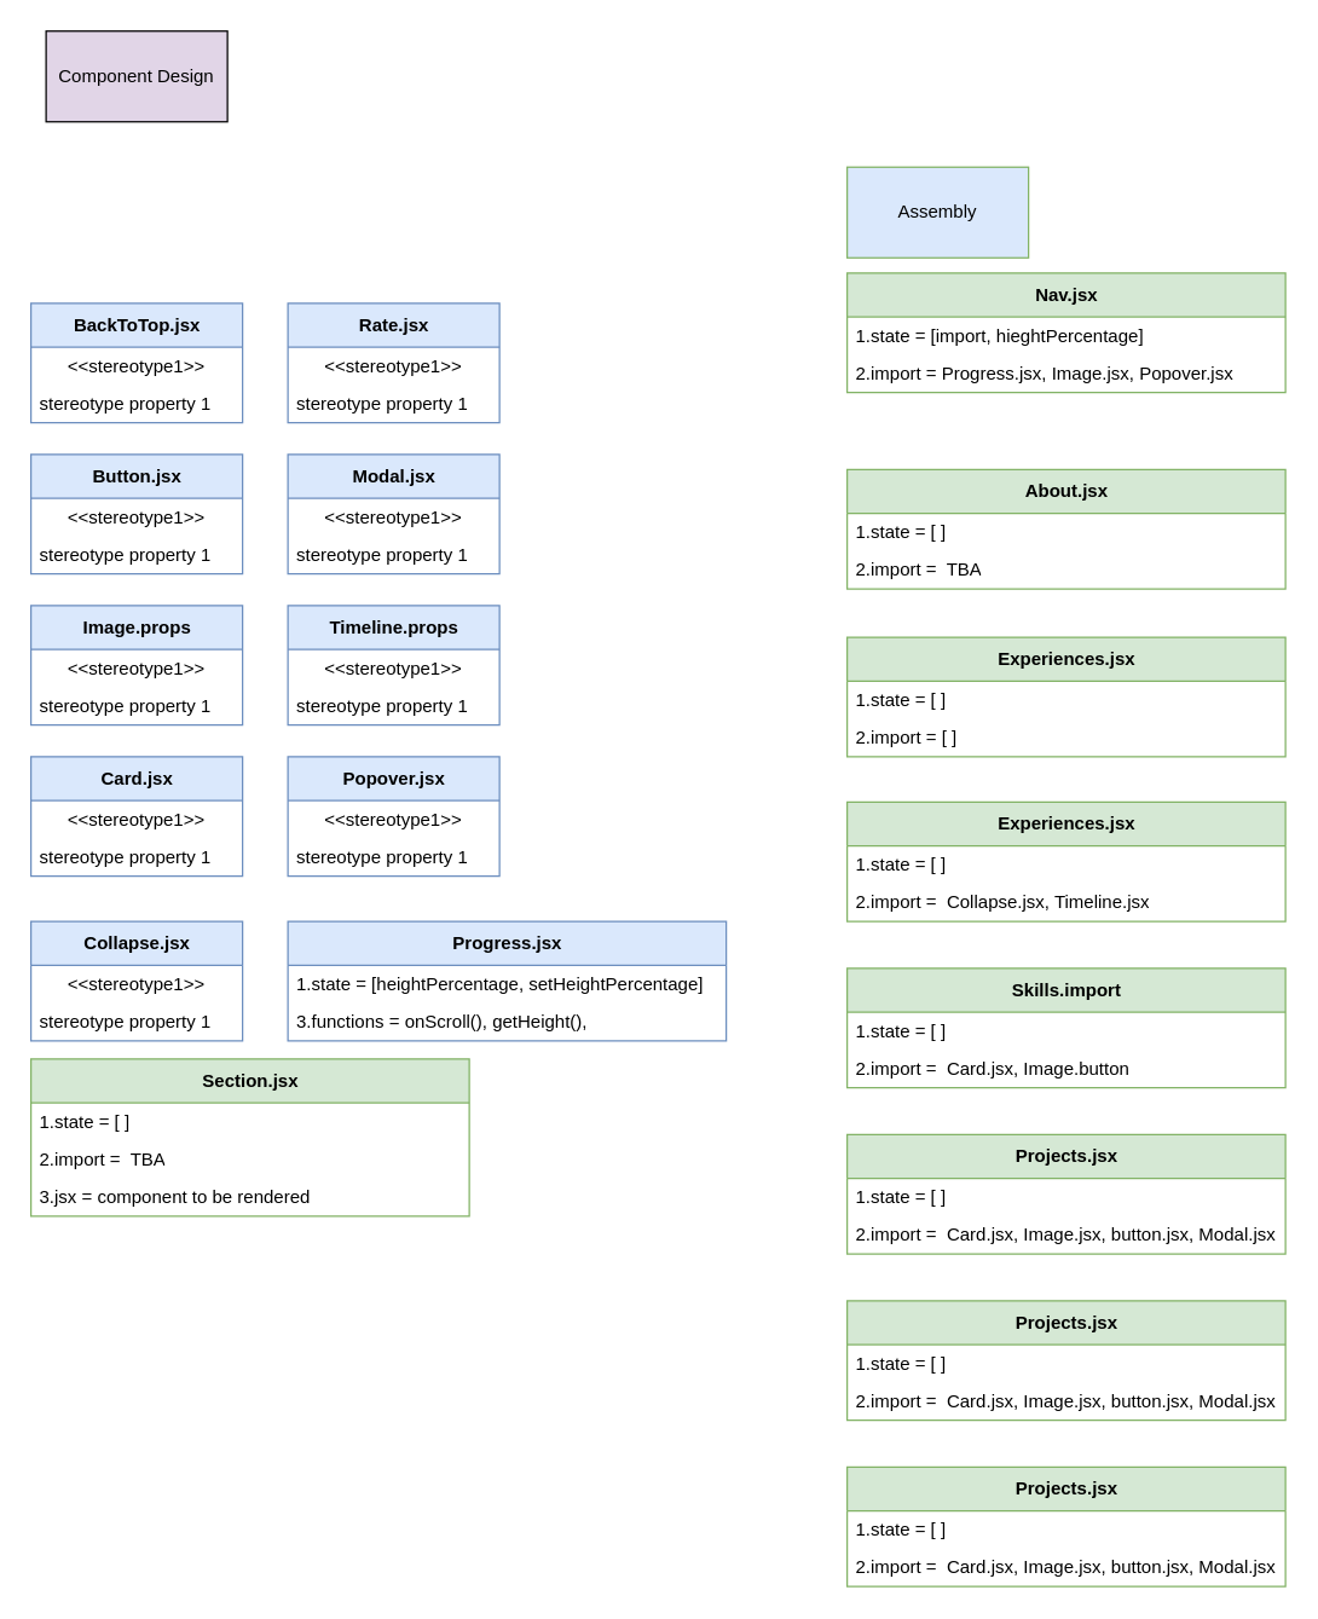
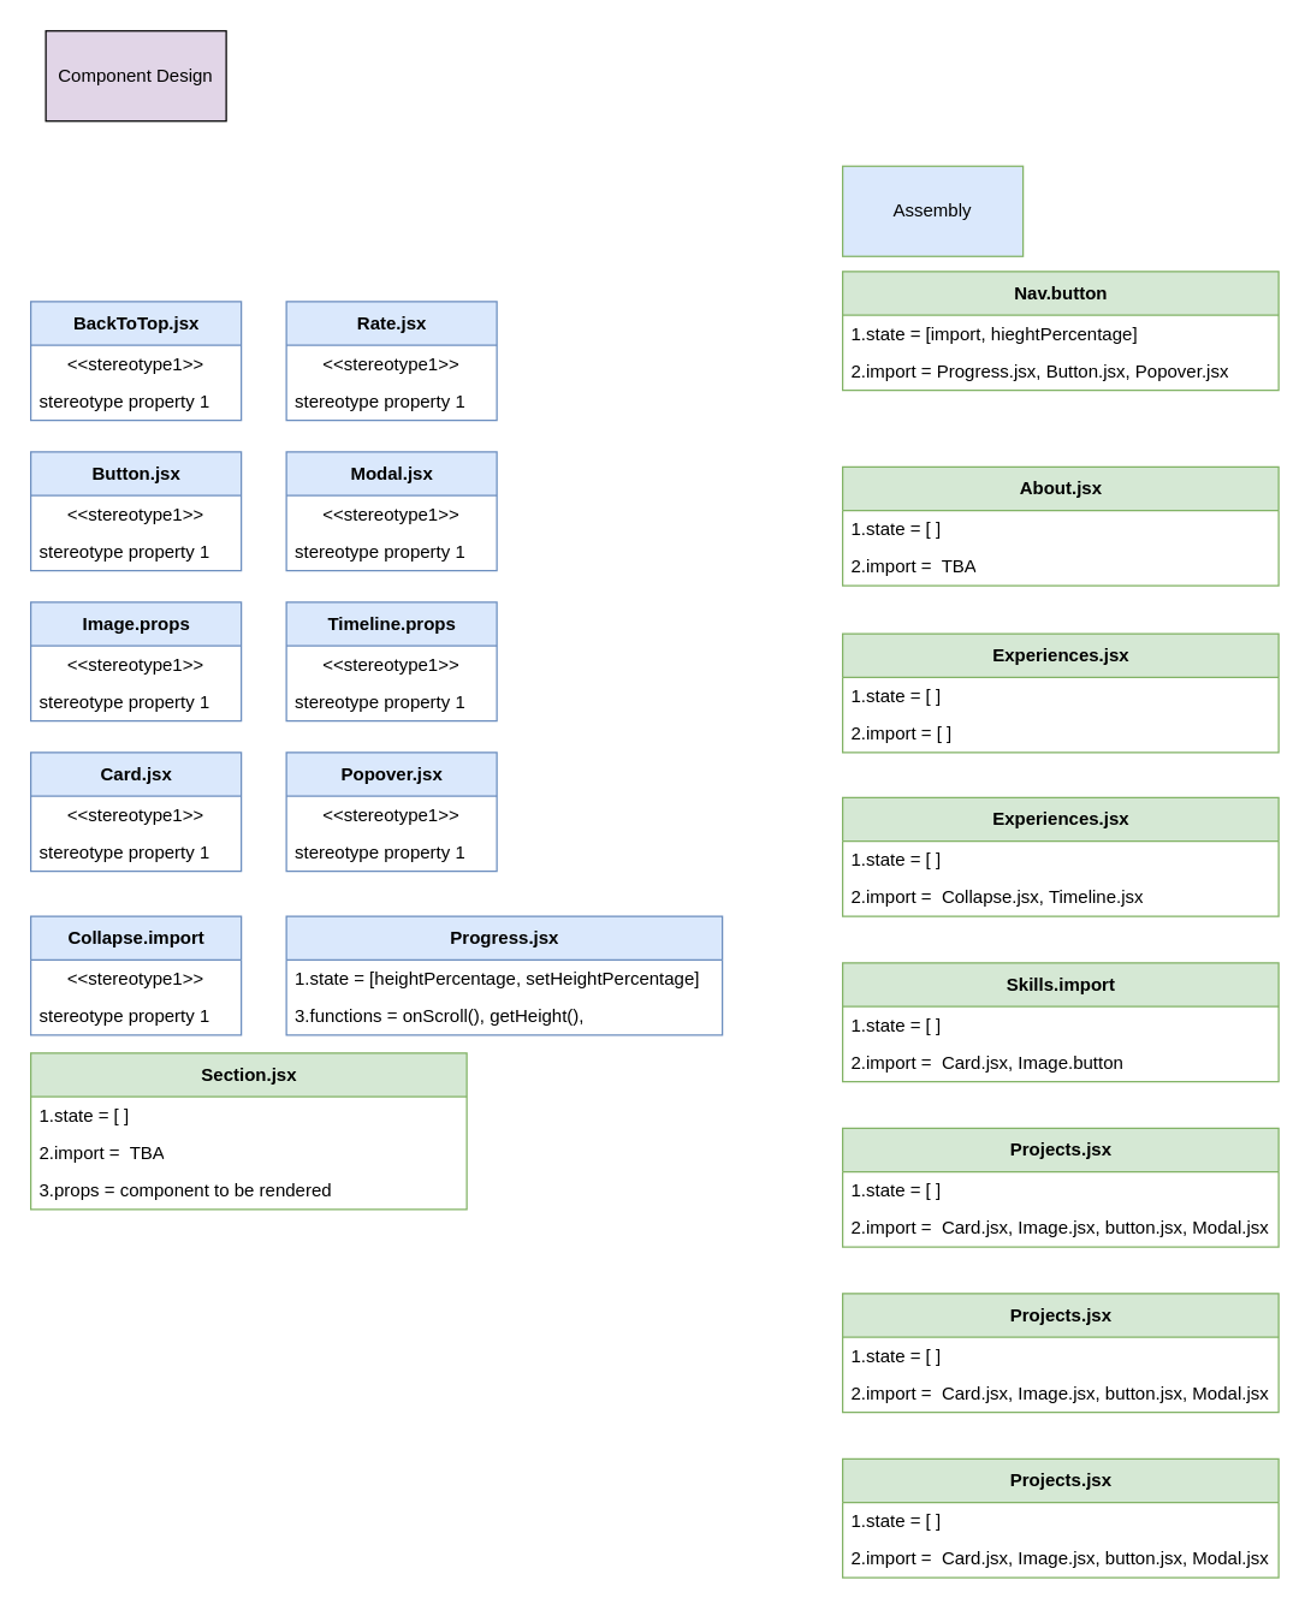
- <mxCell id="2" value="Nav.jsx" style="swimlane;fontStyle=1;align=center;verticalAlign=middle;childLayout=stackLayout;horizontal=1;startSize=29;horizontalStack=0;resizeParent=1;resizeParentMax=0;resizeLast=0;collapsible=0;marginBottom=0;html=1;fillColor=#d5e8d4;strokeColor=#82b366;" vertex="1" parent="1"><mxGeometry x="560" y="180" width="290" height="79" as="geometry" /></mxCell>
+ <mxCell id="2" value="Nav.button" style="swimlane;fontStyle=1;align=center;verticalAlign=middle;childLayout=stackLayout;horizontal=1;startSize=29;horizontalStack=0;resizeParent=1;resizeParentMax=0;resizeLast=0;collapsible=0;marginBottom=0;html=1;fillColor=#d5e8d4;strokeColor=#82b366;" vertex="1" parent="1"><mxGeometry x="560" y="180" width="290" height="79" as="geometry" /></mxCell>
- <mxCell id="4" value="2.import = Progress.jsx, Image.jsx, Popover.jsx" style="text;html=1;strokeColor=none;fillColor=none;align=left;verticalAlign=middle;spacingLeft=4;spacingRight=4;overflow=hidden;rotatable=0;points=[[0,0.5],[1,0.5]];portConstraint=eastwest;" vertex="1" parent="2"><mxGeometry y="54" width="290" height="25" as="geometry" /></mxCell>
+ <mxCell id="4" value="2.import = Progress.jsx, Button.jsx, Popover.jsx" style="text;html=1;strokeColor=none;fillColor=none;align=left;verticalAlign=middle;spacingLeft=4;spacingRight=4;overflow=hidden;rotatable=0;points=[[0,0.5],[1,0.5]];portConstraint=eastwest;" vertex="1" parent="2"><mxGeometry y="54" width="290" height="25" as="geometry" /></mxCell>
- <mxCell id="36" value="Collapse.jsx" style="swimlane;fontStyle=1;align=center;verticalAlign=middle;childLayout=stackLayout;horizontal=1;startSize=29;horizontalStack=0;resizeParent=1;resizeParentMax=0;resizeLast=0;collapsible=0;marginBottom=0;html=1;fillColor=#dae8fc;strokeColor=#6c8ebf;" vertex="1" parent="1"><mxGeometry x="20" y="609" width="140" height="79" as="geometry" /></mxCell>
+ <mxCell id="36" value="Collapse.import" style="swimlane;fontStyle=1;align=center;verticalAlign=middle;childLayout=stackLayout;horizontal=1;startSize=29;horizontalStack=0;resizeParent=1;resizeParentMax=0;resizeLast=0;collapsible=0;marginBottom=0;html=1;fillColor=#dae8fc;strokeColor=#6c8ebf;" vertex="1" parent="1"><mxGeometry x="20" y="609" width="140" height="79" as="geometry" /></mxCell>
- <mxCell id="11" value="3.jsx = component to be rendered&amp;nbsp;" style="text;html=1;strokeColor=none;fillColor=none;align=left;verticalAlign=middle;spacingLeft=4;spacingRight=4;overflow=hidden;rotatable=0;points=[[0,0.5],[1,0.5]];portConstraint=eastwest;" vertex="1" parent="8"><mxGeometry y="79" width="290" height="25" as="geometry" /></mxCell>
+ <mxCell id="11" value="3.props = component to be rendered&amp;nbsp;" style="text;html=1;strokeColor=none;fillColor=none;align=left;verticalAlign=middle;spacingLeft=4;spacingRight=4;overflow=hidden;rotatable=0;points=[[0,0.5],[1,0.5]];portConstraint=eastwest;" vertex="1" parent="8"><mxGeometry y="79" width="290" height="25" as="geometry" /></mxCell>
